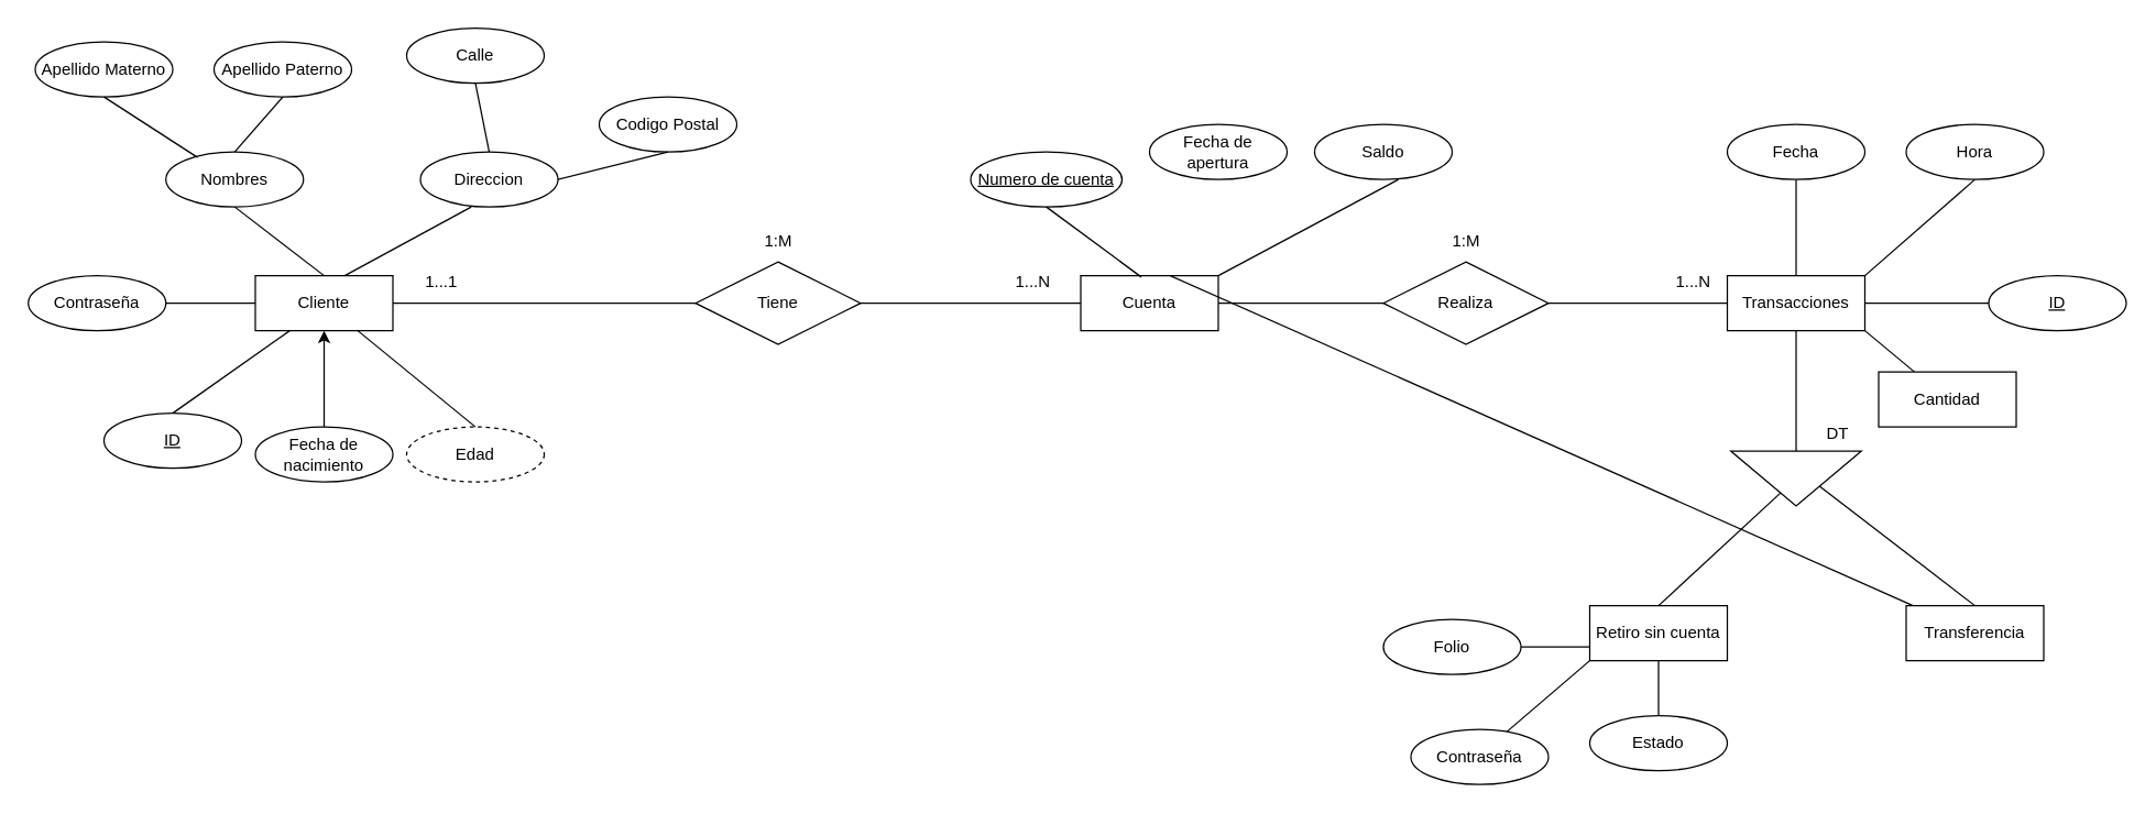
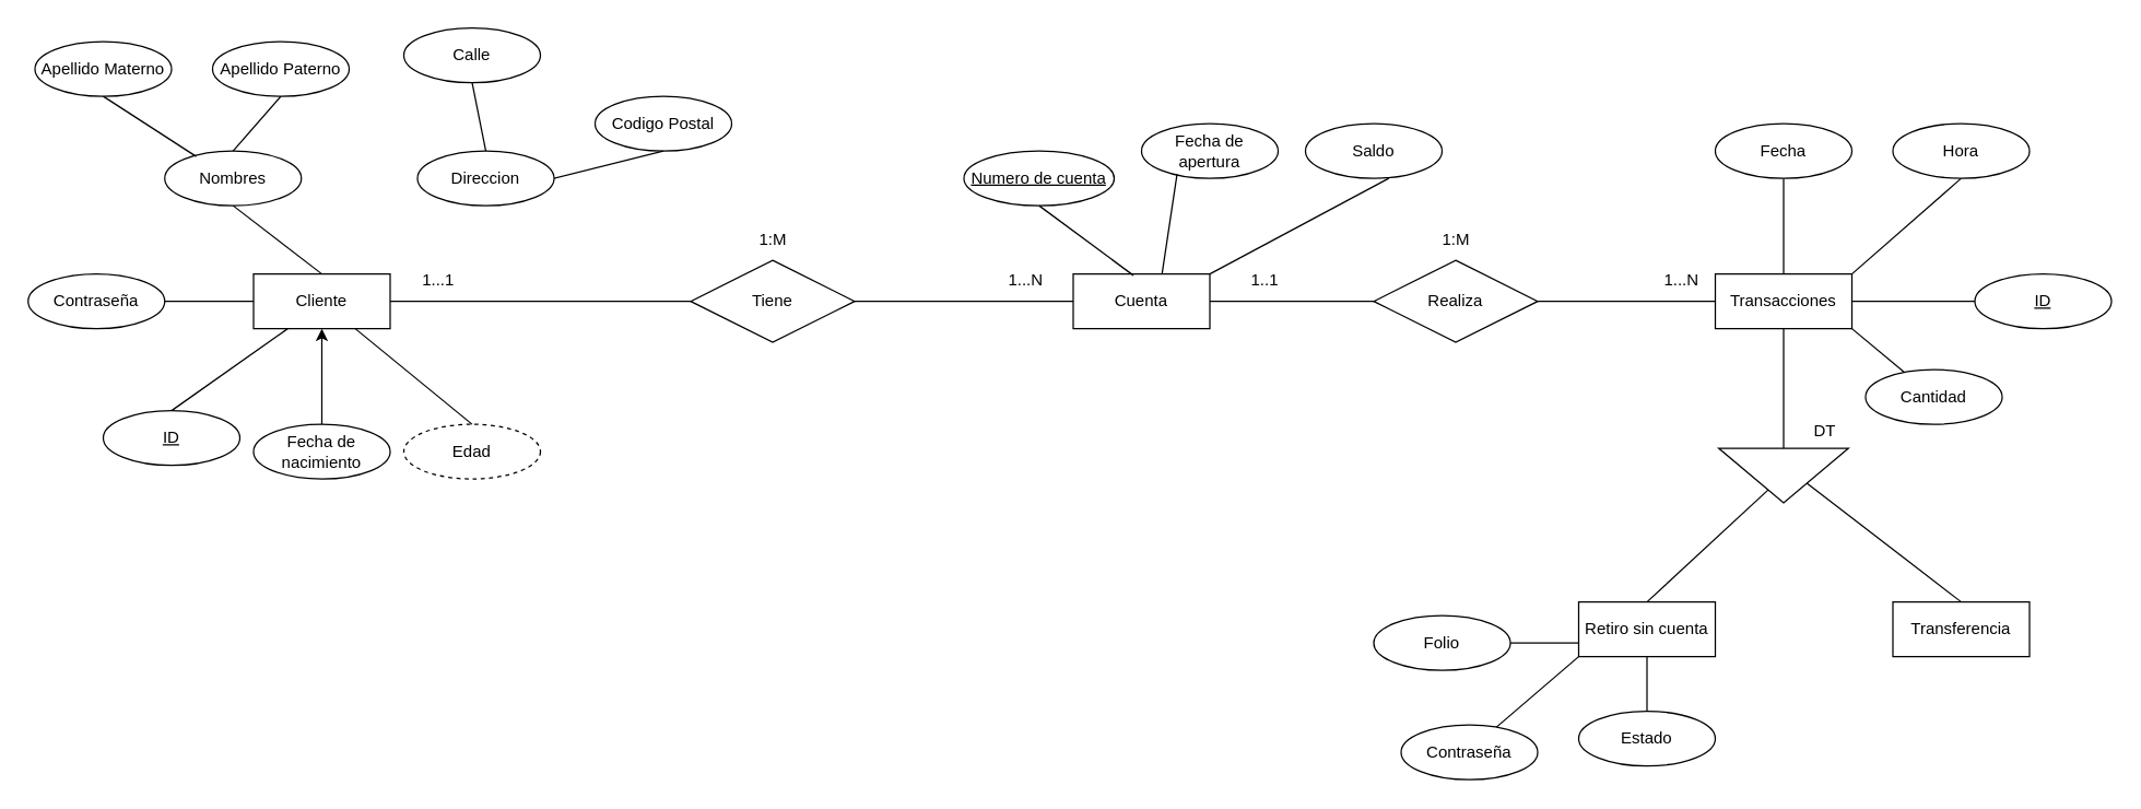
- <mxCell id="17" value="" style="endArrow=none;html=1;rounded=0;entryX=0.37;entryY=1;entryDx=0;entryDy=0;entryPerimeter=0;exitX=0.65;exitY=0;exitDx=0;exitDy=0;exitPerimeter=0;" edge="1" parent="1" source="3" target="16"><mxGeometry width="50" height="50" relative="1" as="geometry"><mxPoint x="215" y="210" as="sourcePoint" /><mxPoint x="265" y="160" as="targetPoint" /></mxGeometry></mxCell>
+ <mxCell id="52" value="1..1" style="text;html=1;align=center;verticalAlign=middle;resizable=0;points=[];autosize=1;strokeColor=none;fillColor=none;" vertex="1" parent="1"><mxGeometry x="905" y="190" width="40" height="30" as="geometry" /></mxCell>
- <mxCell id="57" value="Cantidad" style="whiteSpace=wrap;html=1;align=center;rounded=0;" vertex="1" parent="1"><mxGeometry x="1365" y="270" width="100" height="40" as="geometry" /></mxCell>
+ <mxCell id="57" value="Cantidad" style="ellipse;whiteSpace=wrap;html=1;align=center;" vertex="1" parent="1"><mxGeometry x="1365" y="270" width="100" height="40" as="geometry" /></mxCell>
- <mxCell id="9" value="" style="endArrow=none;html=1;rounded=0;exitX=0.65;exitY=0;exitDx=0;exitDy=0;exitPerimeter=0;" edge="1" parent="1" source="2" target="43"><mxGeometry width="50" height="50" relative="1" as="geometry"><mxPoint x="865" y="200" as="sourcePoint" /><mxPoint x="915" y="150" as="targetPoint" /></mxGeometry></mxCell>
+ <mxCell id="9" value="" style="endArrow=none;html=1;rounded=0;exitX=0.65;exitY=0;exitDx=0;exitDy=0;exitPerimeter=0;entryX=0.26;entryY=0.925;entryDx=0;entryDy=0;entryPerimeter=0;" edge="1" parent="1" source="2" target="5"><mxGeometry width="50" height="50" relative="1" as="geometry"><mxPoint x="865" y="200" as="sourcePoint" /><mxPoint x="915" y="150" as="targetPoint" /></mxGeometry></mxCell>
